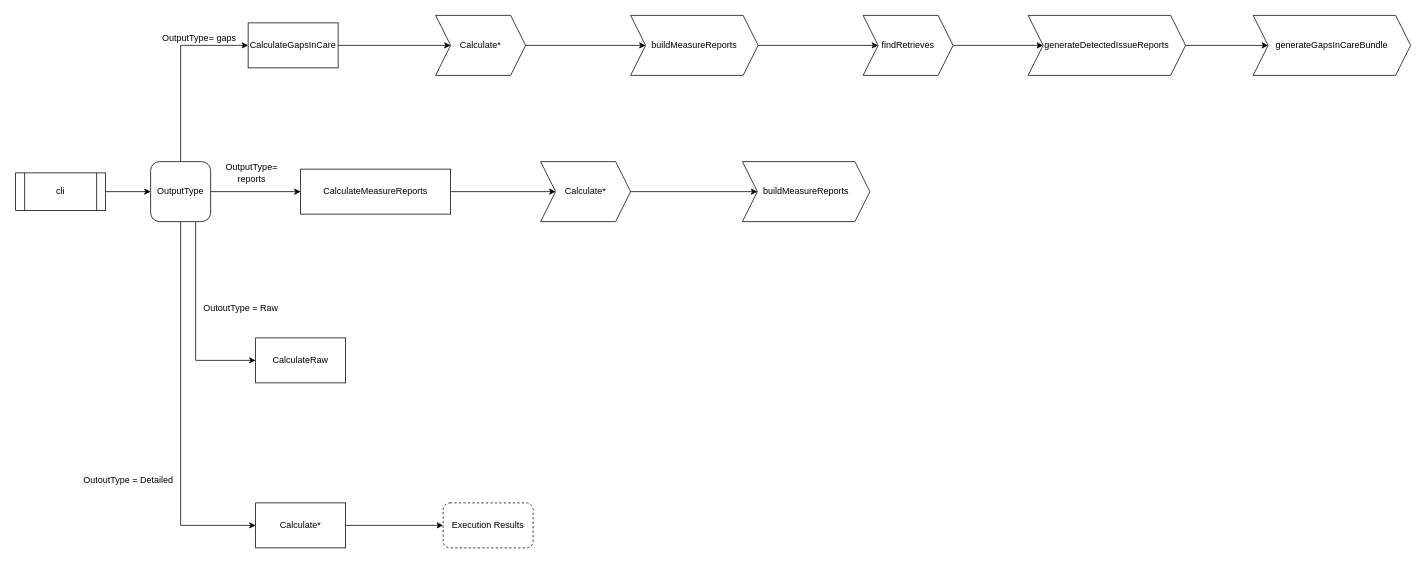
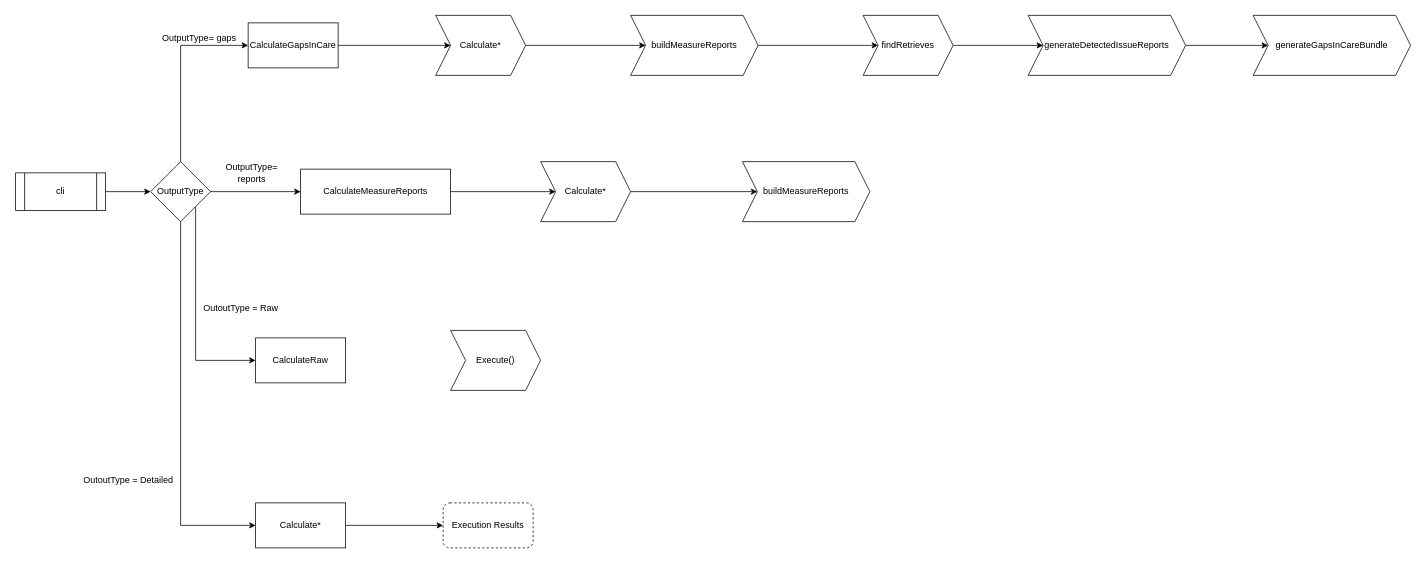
- <mxCell id="8" value="OutputType" style="whiteSpace=wrap;html=1;rounded=1;" parent="1" vertex="1"><mxGeometry x="200" y="215" width="80" height="80" as="geometry" /></mxCell>
+ <mxCell id="8" value="OutputType" style="rhombus;whiteSpace=wrap;html=1;" parent="1" vertex="1"><mxGeometry x="200" y="215" width="80" height="80" as="geometry" /></mxCell>
+ <mxCell id="24" value="Execute()" style="shape=step;perimeter=stepPerimeter;whiteSpace=wrap;html=1;fixedSize=1;" parent="1" vertex="1"><mxGeometry x="600" y="440" width="120" height="80" as="geometry" /></mxCell>
